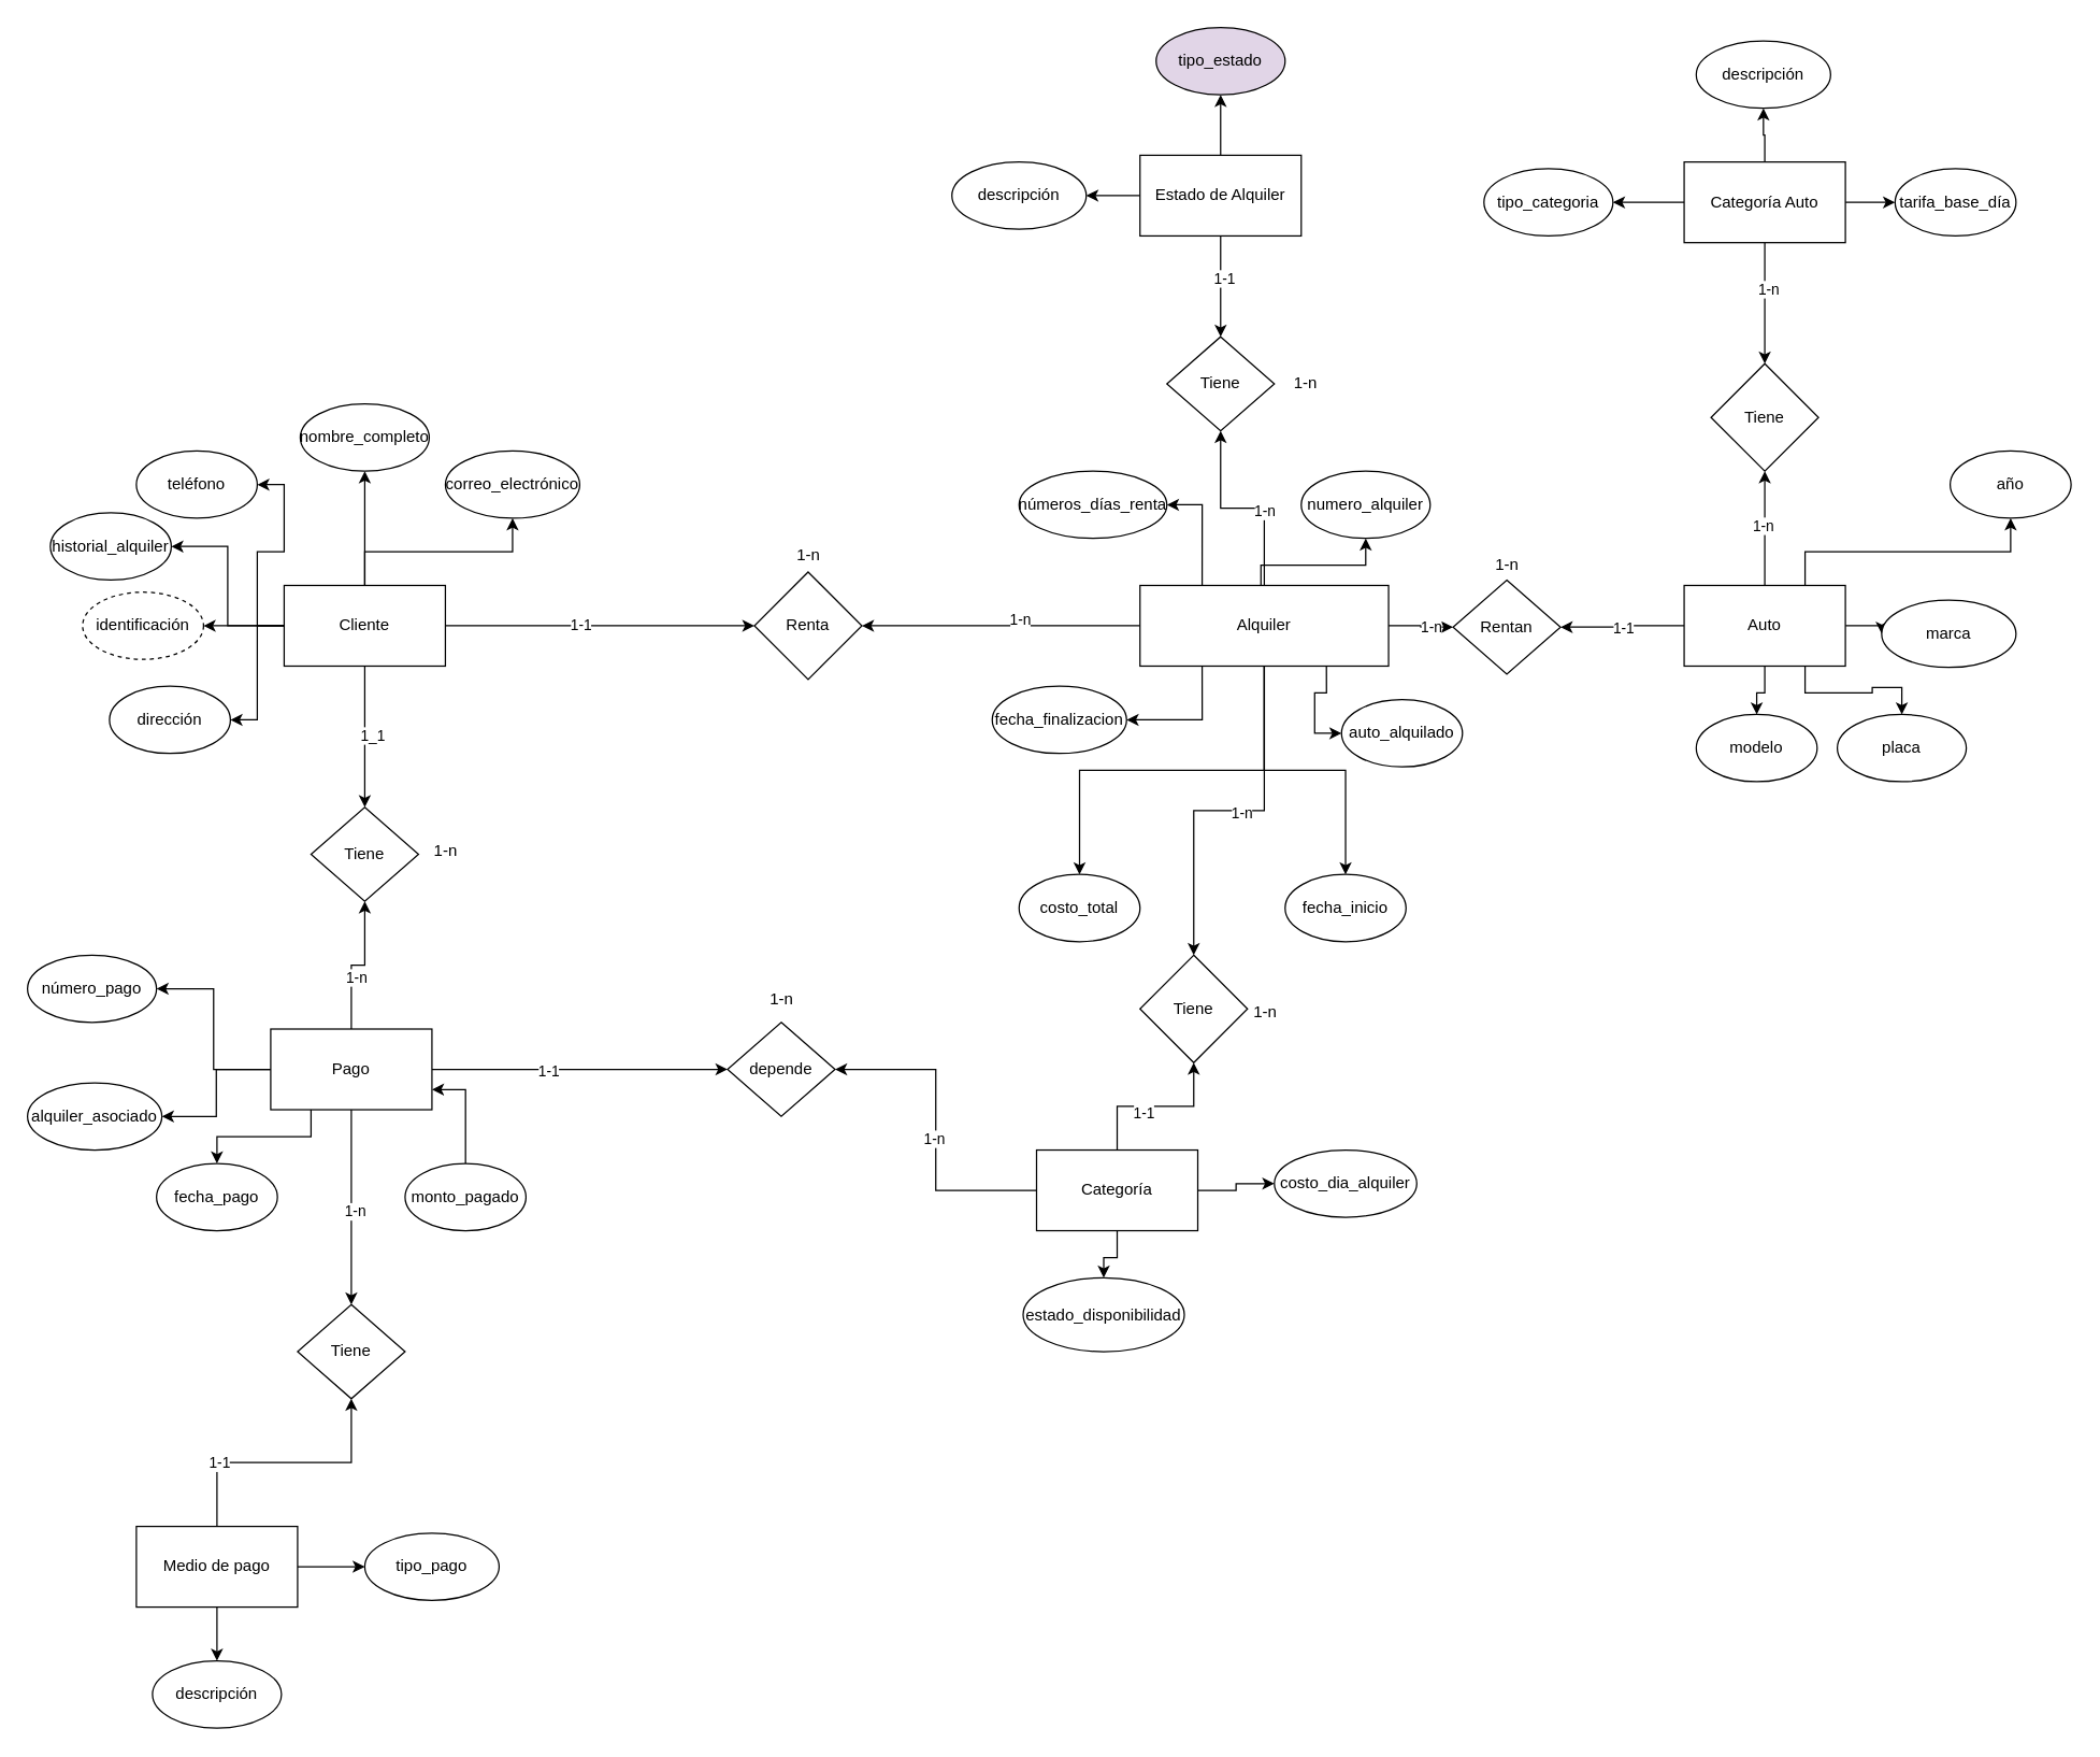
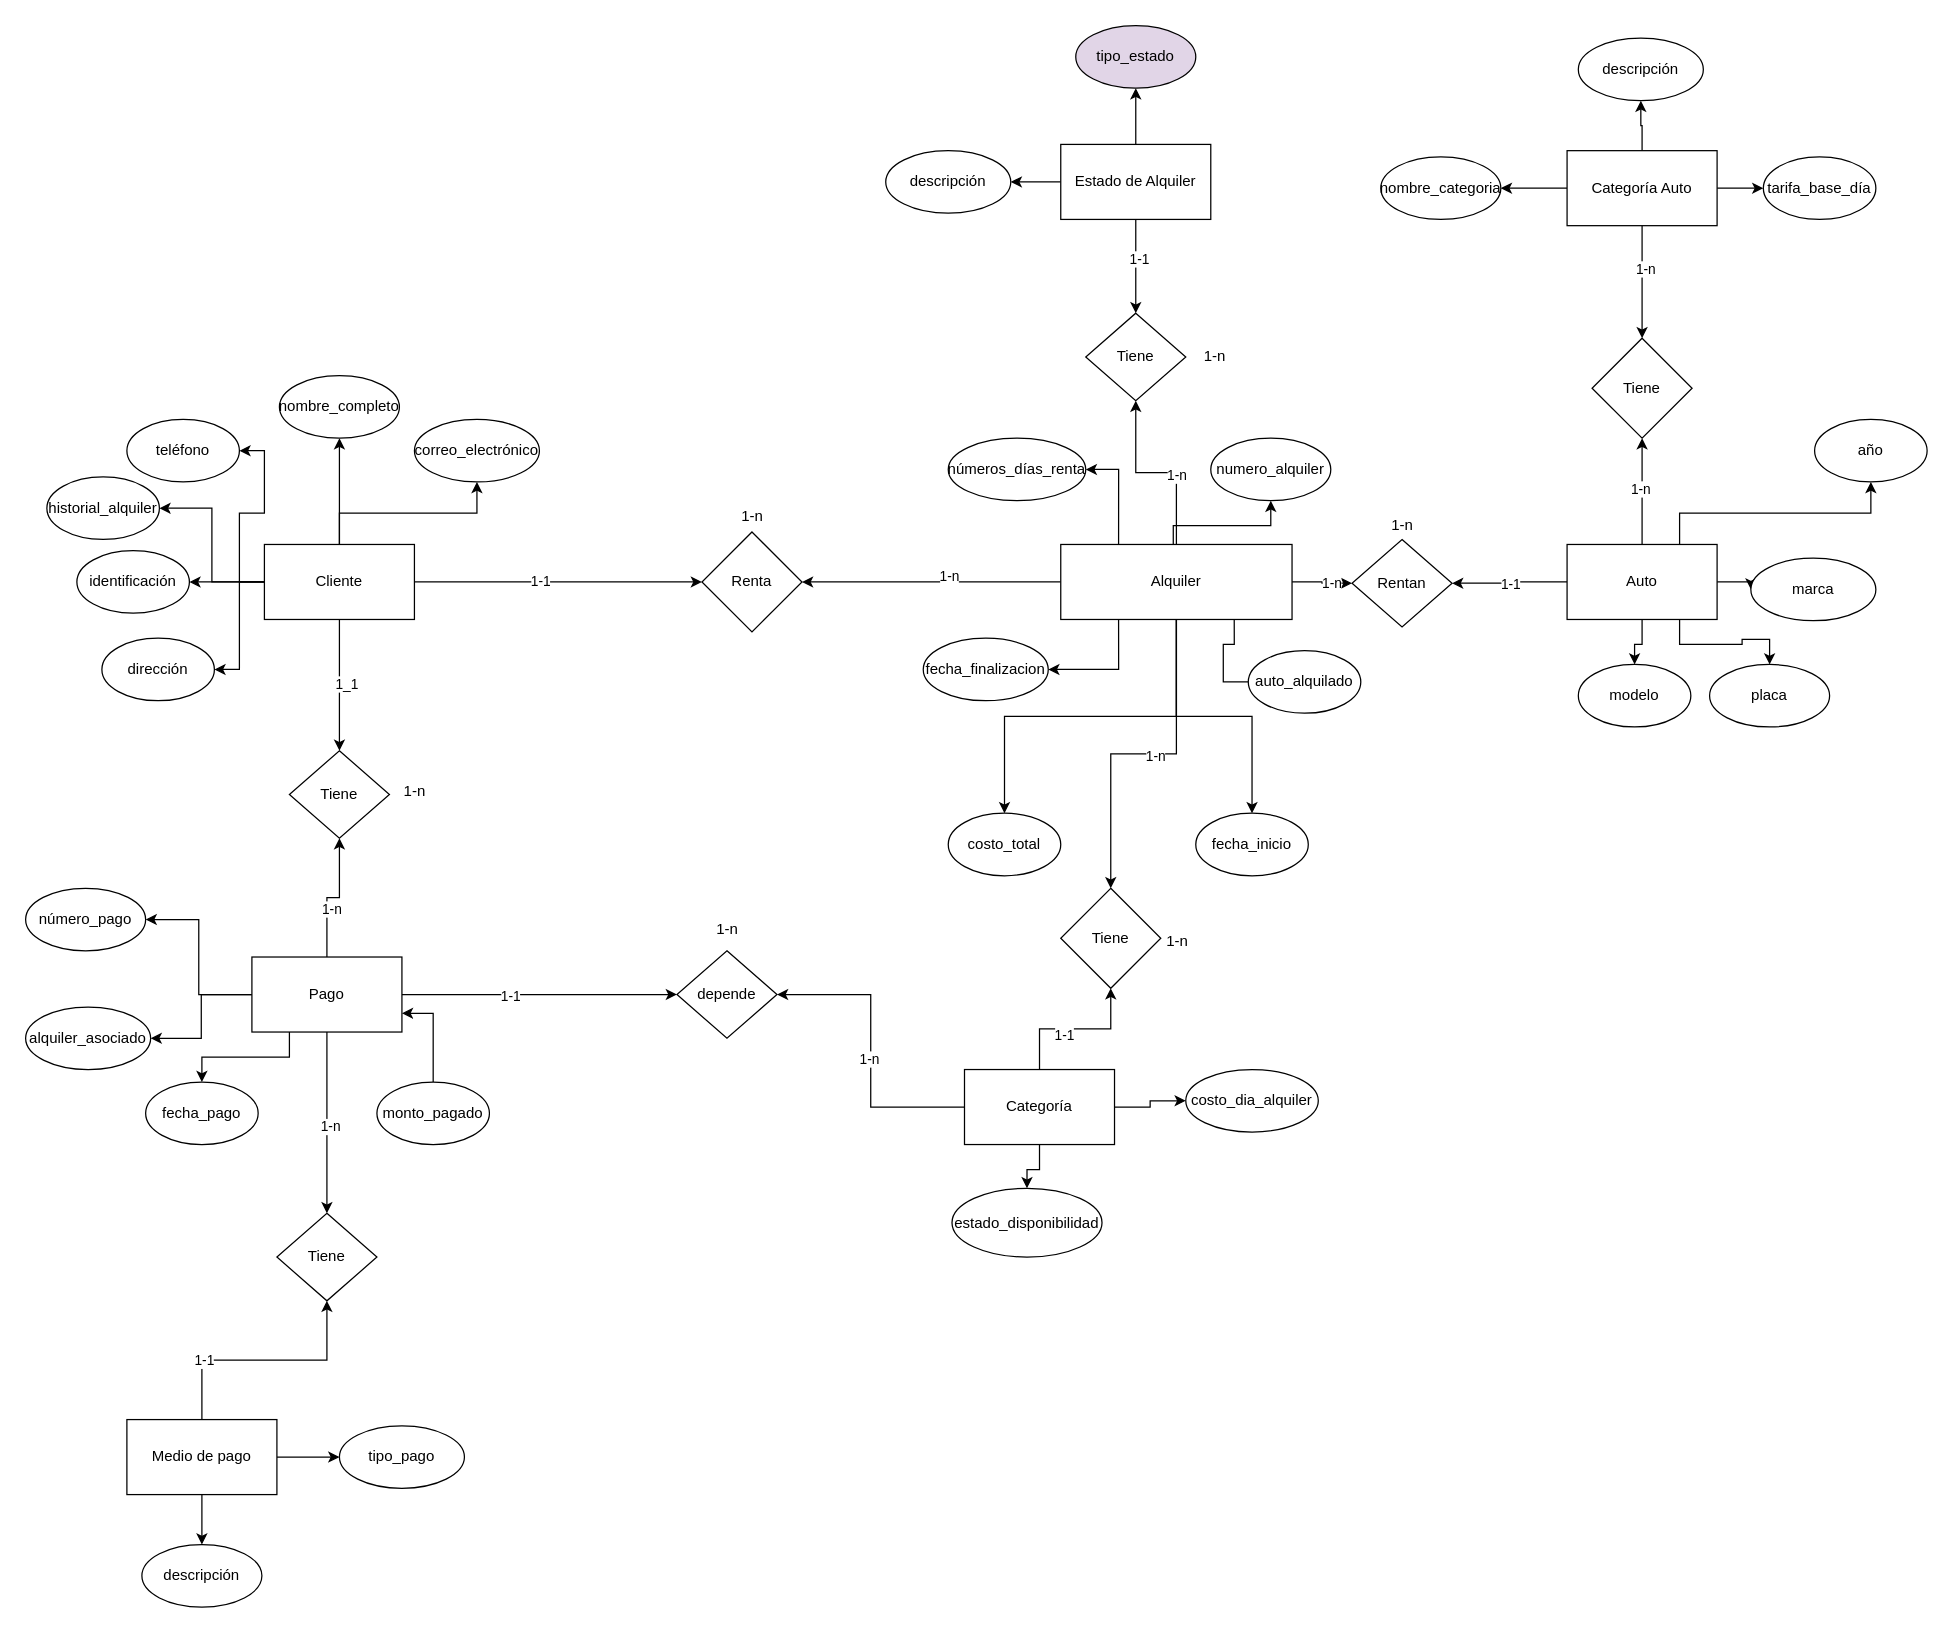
- <mxCell id="47" value="tipo_categoria" style="ellipse;whiteSpace=wrap;html=1;" vertex="1" parent="1"><mxGeometry x="1104" y="125" width="96" height="50" as="geometry" /></mxCell>
+ <mxCell id="47" value="nombre_categoria" style="ellipse;whiteSpace=wrap;html=1;" vertex="1" parent="1"><mxGeometry x="1104" y="125" width="96" height="50" as="geometry" /></mxCell>
- <mxCell id="14" value="identificación" style="ellipse;whiteSpace=wrap;html=1;dashed=1;" vertex="1" parent="1"><mxGeometry x="61" y="440" width="90" height="50" as="geometry" /></mxCell>
+ <mxCell id="14" value="identificación" style="ellipse;whiteSpace=wrap;html=1;" vertex="1" parent="1"><mxGeometry x="61" y="440" width="90" height="50" as="geometry" /></mxCell>
- <mxCell id="53" style="edgeStyle=orthogonalEdgeStyle;rounded=0;orthogonalLoop=1;jettySize=auto;html=1;entryX=0;entryY=0.5;entryDx=0;entryDy=0;exitX=0.75;exitY=1;exitDx=0;exitDy=0;" edge="1" parent="1" source="64" target="69"><mxGeometry relative="1" as="geometry" /></mxCell>
+ <mxCell id="53" style="edgeStyle=orthogonalEdgeStyle;rounded=0;orthogonalLoop=1;jettySize=auto;html=1;entryX=0;entryY=0.5;entryDx=0;entryDy=0;exitX=0.75;exitY=1;exitDx=0;exitDy=0;endArrow=none;" edge="1" parent="1" source="64" target="69"><mxGeometry relative="1" as="geometry" /></mxCell>
